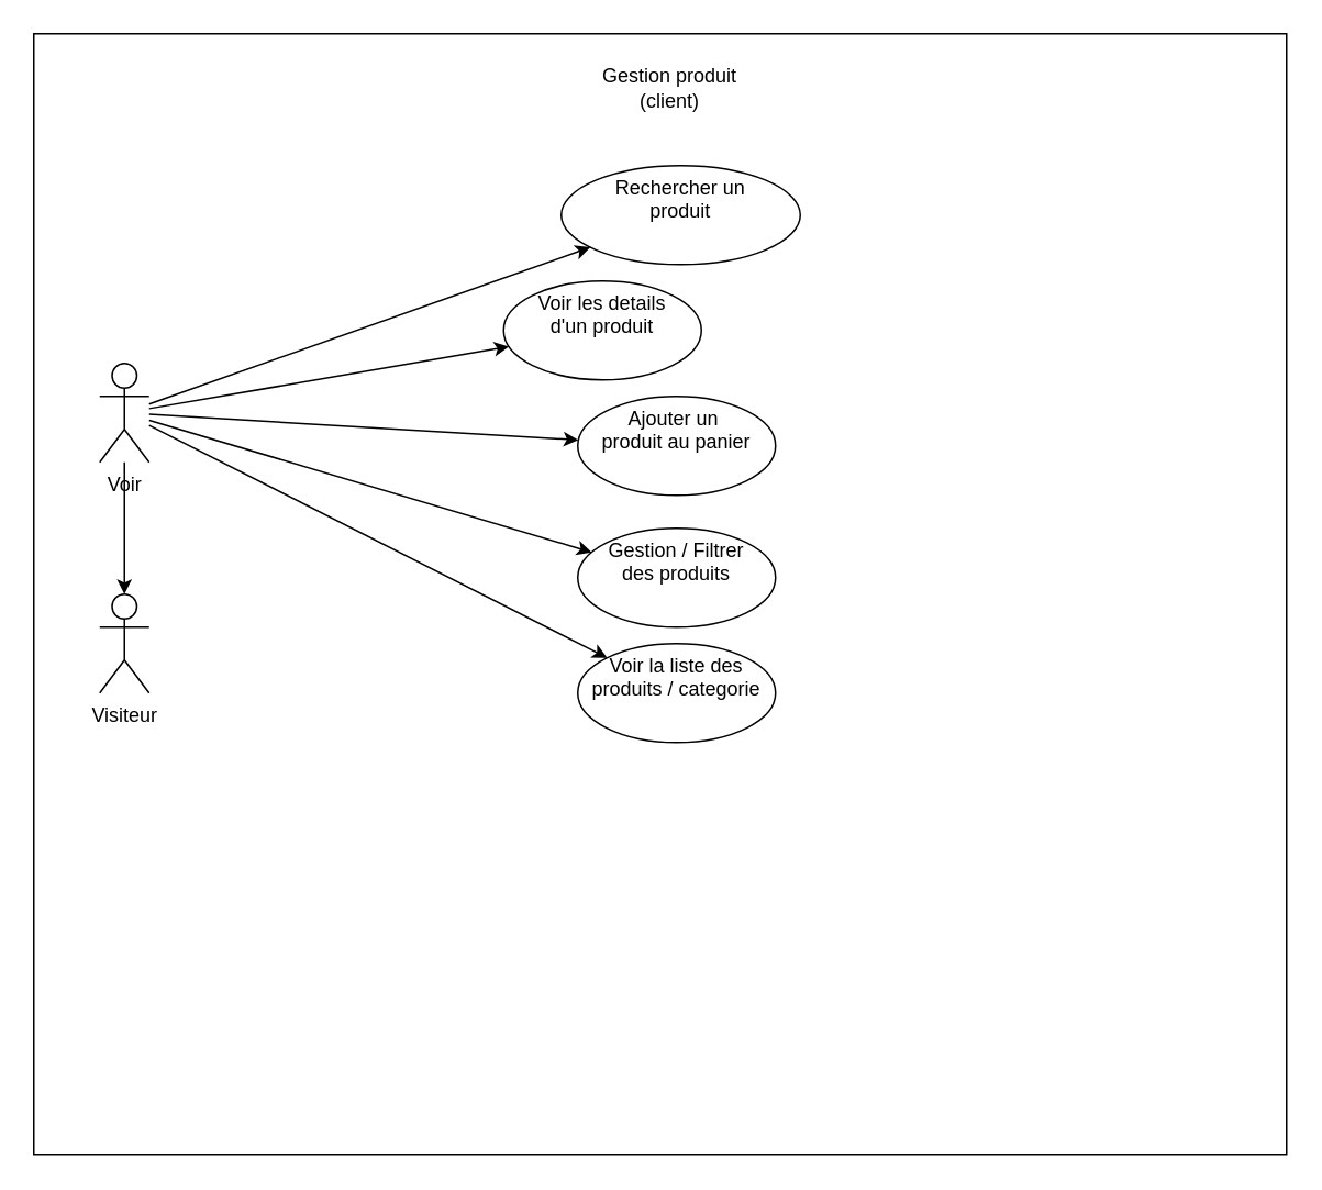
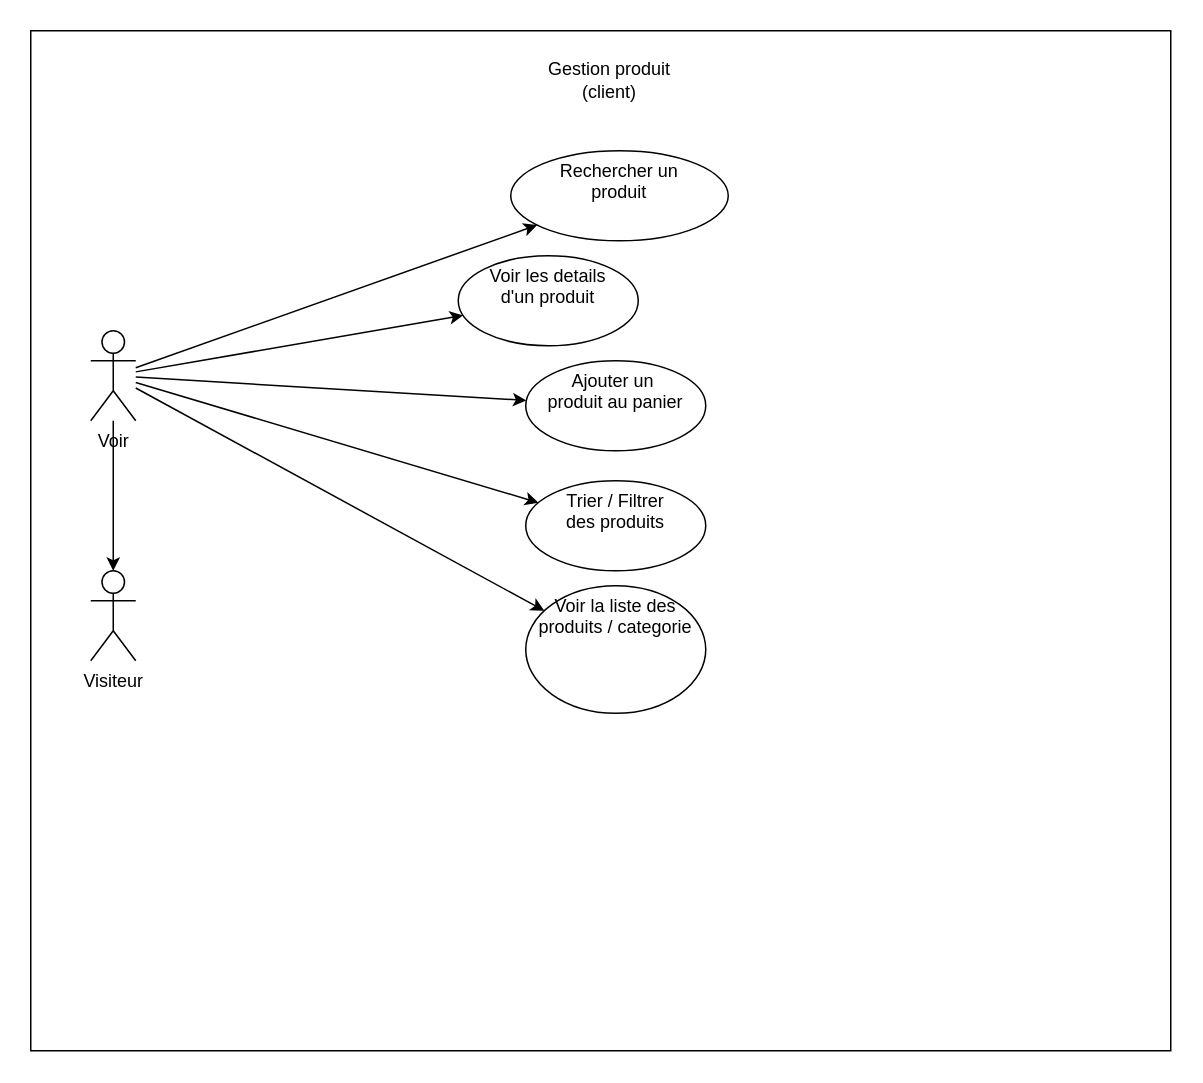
- <mxCell id="14" value="Gestion / Filtrer&lt;br&gt;des produits" style="ellipse;whiteSpace=wrap;html=1;verticalAlign=top;" vertex="1" parent="1"><mxGeometry x="350" y="320" width="120" height="60" as="geometry" /></mxCell>
+ <mxCell id="14" value="Trier / Filtrer&lt;br&gt;des produits" style="ellipse;whiteSpace=wrap;html=1;verticalAlign=top;" vertex="1" parent="1"><mxGeometry x="350" y="320" width="120" height="60" as="geometry" /></mxCell>
- <mxCell id="16" value="Visiteur" style="shape=umlActor;verticalLabelPosition=bottom;verticalAlign=top;html=1;outlineConnect=0;" vertex="1" parent="1"><mxGeometry x="60" y="360" width="30" height="60" as="geometry" /></mxCell>
+ <mxCell id="16" value="Visiteur" style="shape=umlActor;verticalLabelPosition=bottom;verticalAlign=top;html=1;outlineConnect=0;" vertex="1" parent="1"><mxGeometry x="60" y="380" width="30" height="60" as="geometry" /></mxCell>
- <mxCell id="15" value="Voir la liste des&lt;br&gt;produits / categorie" style="ellipse;whiteSpace=wrap;html=1;verticalAlign=top;" vertex="1" parent="1"><mxGeometry x="350" y="390" width="120" height="60" as="geometry" /></mxCell>
+ <mxCell id="15" value="Voir la liste des&lt;br&gt;produits / categorie" style="ellipse;whiteSpace=wrap;html=1;verticalAlign=top;" vertex="1" parent="1"><mxGeometry x="350" y="390" width="120" height="85" as="geometry" /></mxCell>
